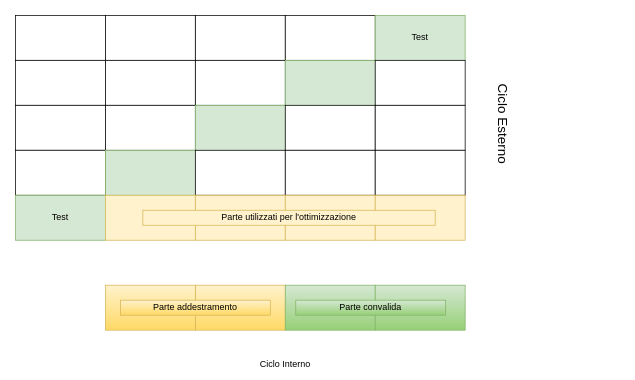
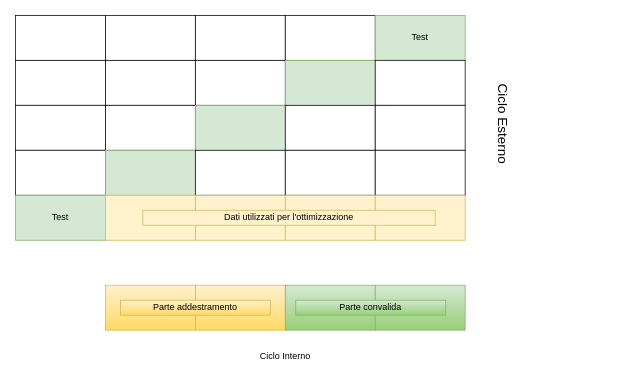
- <mxCell id="27" value="Parte utilizzati per l'ottimizzazione" style="text;html=1;strokeColor=#d6b656;fillColor=#fff2cc;align=center;verticalAlign=middle;whiteSpace=wrap;rounded=0;" vertex="1" parent="1"><mxGeometry x="190" y="280" width="390" height="20" as="geometry" /></mxCell>
+ <mxCell id="27" value="Dati utilizzati per l'ottimizzazione" style="text;html=1;strokeColor=#d6b656;fillColor=#fff2cc;align=center;verticalAlign=middle;whiteSpace=wrap;rounded=0;" vertex="1" parent="1"><mxGeometry x="190" y="280" width="390" height="20" as="geometry" /></mxCell>
- <mxCell id="35" value="Ciclo Interno" style="text;html=1;strokeColor=none;fillColor=none;align=center;verticalAlign=middle;whiteSpace=wrap;rounded=0;" vertex="1" parent="1"><mxGeometry x="140" y="475" width="480" height="20" as="geometry" /></mxCell>
+ <mxCell id="35" value="Ciclo Interno" style="text;html=1;strokeColor=none;fillColor=none;align=center;verticalAlign=middle;whiteSpace=wrap;rounded=0;" vertex="1" parent="1"><mxGeometry x="140" y="465" width="480" height="20" as="geometry" /></mxCell>
